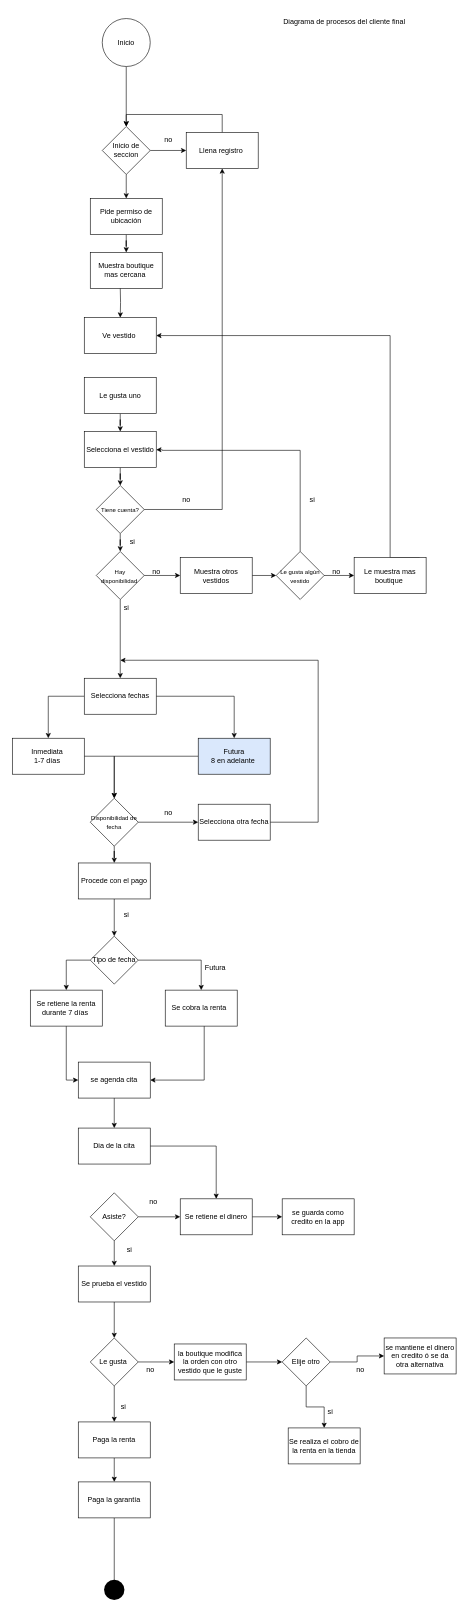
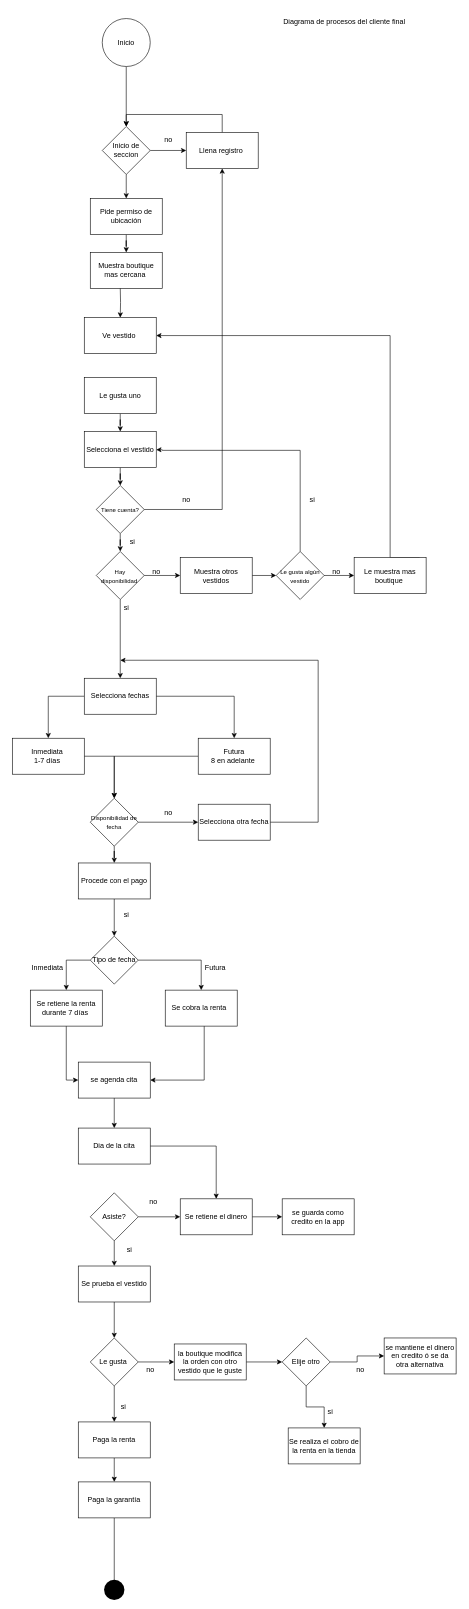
- <mxCell id="89" value="Futura&lt;div&gt;8 en adelante&amp;nbsp;&lt;/div&gt;" style="whiteSpace=wrap;html=1;fillColor=#dae8fc;" vertex="1" parent="1"><mxGeometry x="330" y="1230" width="120" height="60" as="geometry" /></mxCell>
+ <mxCell id="89" value="Futura&lt;div&gt;8 en adelante&amp;nbsp;&lt;/div&gt;" style="whiteSpace=wrap;html=1;" vertex="1" parent="1"><mxGeometry x="330" y="1230" width="120" height="60" as="geometry" /></mxCell>
+ <mxCell id="92" value="Inmediata&amp;nbsp;" style="text;html=1;align=center;verticalAlign=middle;resizable=0;points=[];autosize=1;strokeColor=none;fillColor=none;" vertex="1" parent="1"><mxGeometry x="40" y="1598" width="80" height="30" as="geometry" /></mxCell>
